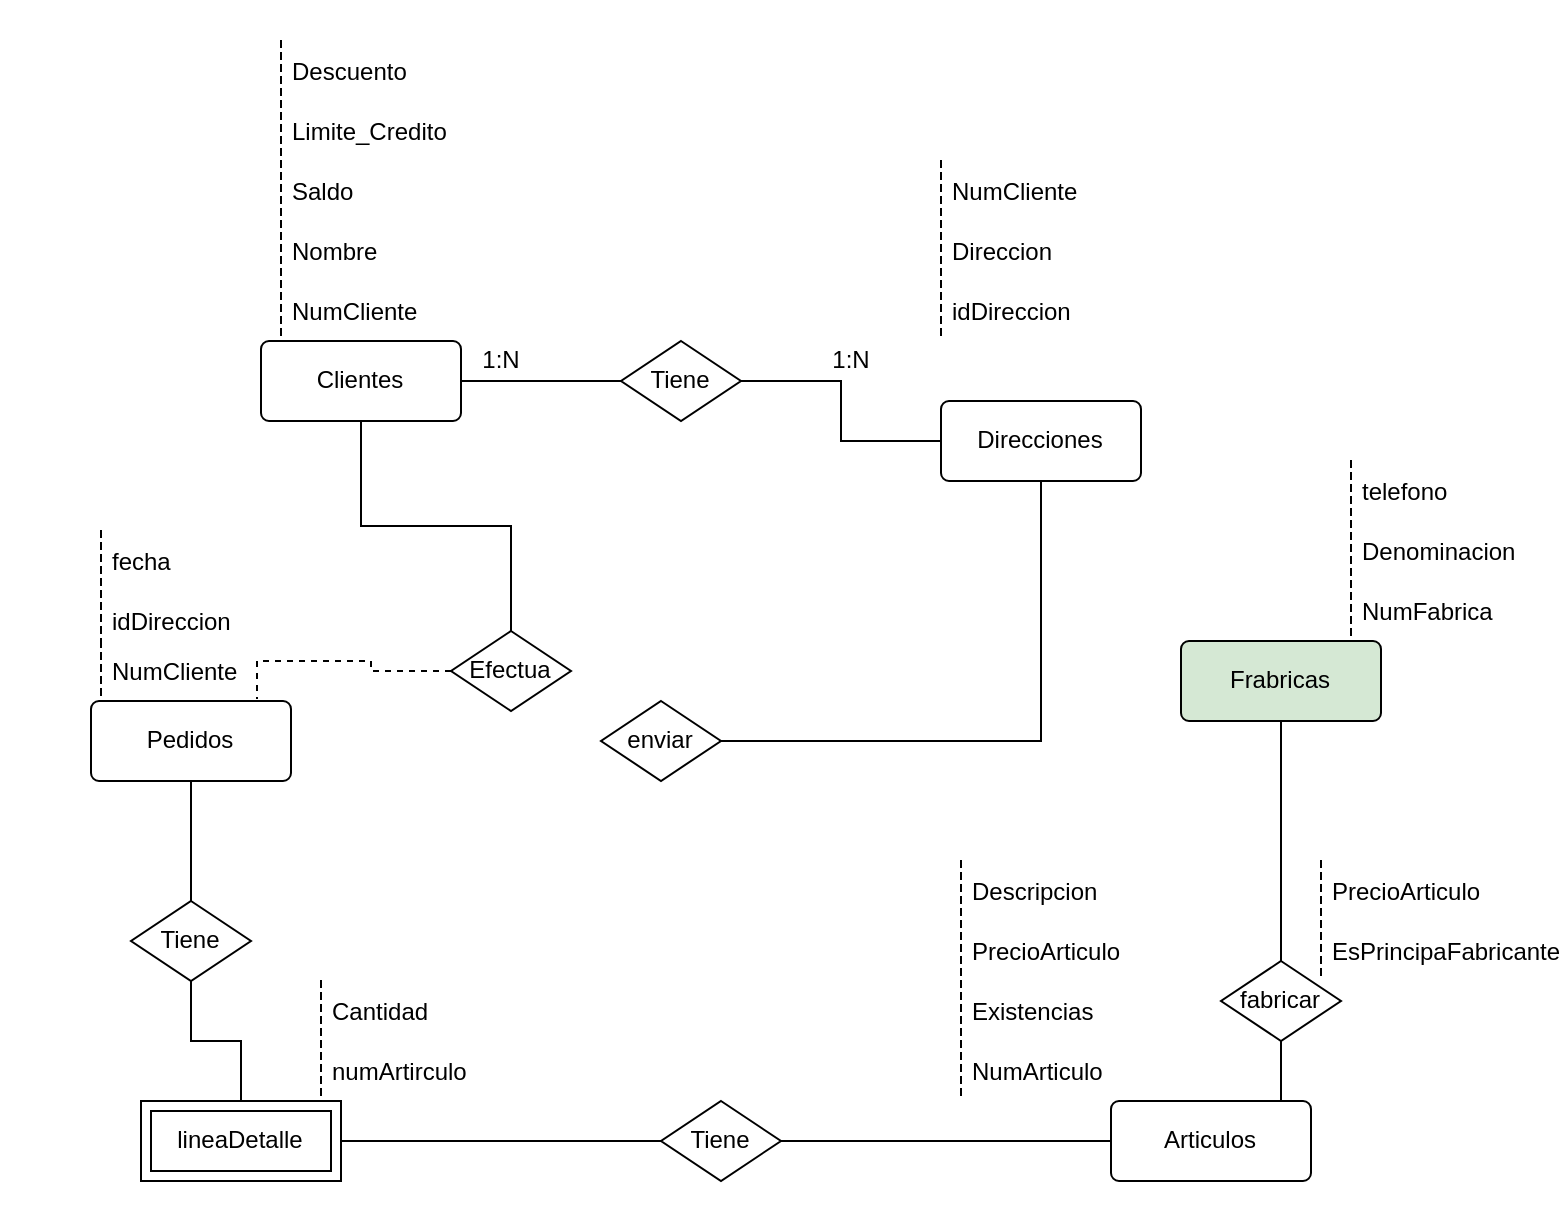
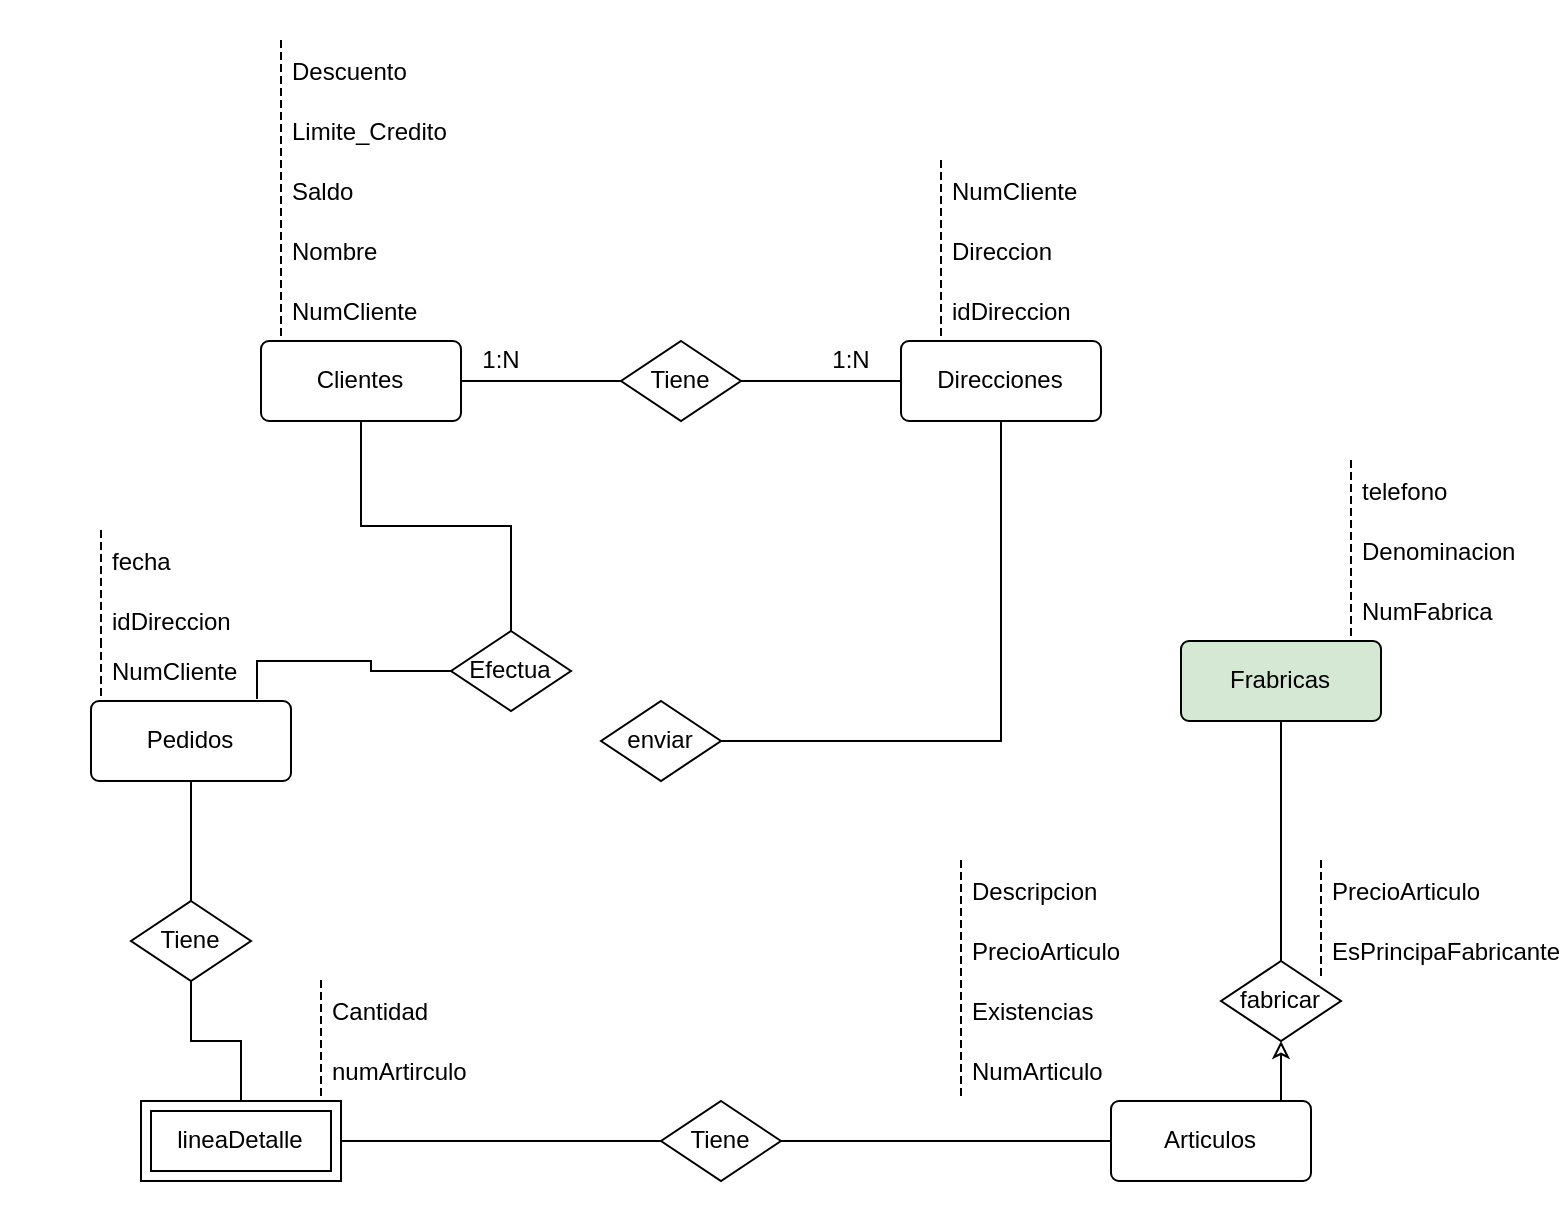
- <mxCell id="14" value="Direcciones" style="rounded=1;arcSize=10;whiteSpace=wrap;html=1;align=center;" vertex="1" parent="1"><mxGeometry x="470" y="200" width="100" height="40" as="geometry" /></mxCell>
+ <mxCell id="14" value="Direcciones" style="rounded=1;arcSize=10;whiteSpace=wrap;html=1;align=center;" vertex="1" parent="1"><mxGeometry x="450" y="170" width="100" height="40" as="geometry" /></mxCell>
- <mxCell id="55" style="edgeStyle=orthogonalEdgeStyle;rounded=0;orthogonalLoop=1;jettySize=auto;html=1;entryX=0.83;entryY=-0.025;entryDx=0;entryDy=0;entryPerimeter=0;endArrow=none;endFill=0;dashed=1;" edge="1" parent="1" source="56" target="9"><mxGeometry relative="1" as="geometry" /></mxCell>
+ <mxCell id="55" style="edgeStyle=orthogonalEdgeStyle;rounded=0;orthogonalLoop=1;jettySize=auto;html=1;entryX=0.83;entryY=-0.025;entryDx=0;entryDy=0;entryPerimeter=0;endArrow=none;endFill=0;" edge="1" parent="1" source="56" target="9"><mxGeometry relative="1" as="geometry" /></mxCell>
- <mxCell id="6" style="edgeStyle=orthogonalEdgeStyle;rounded=0;orthogonalLoop=1;jettySize=auto;html=1;entryX=0.5;entryY=1;entryDx=0;entryDy=0;endArrow=none;endFill=0;" edge="1" parent="1" source="7" target="52"><mxGeometry relative="1" as="geometry"><Array as="points"><mxPoint x="640" y="570" /></Array></mxGeometry></mxCell>
+ <mxCell id="6" style="edgeStyle=orthogonalEdgeStyle;rounded=0;orthogonalLoop=1;jettySize=auto;html=1;entryX=0.5;entryY=1;entryDx=0;entryDy=0;endArrow=classic;endFill=0;" edge="1" parent="1" source="7" target="52"><mxGeometry relative="1" as="geometry"><Array as="points"><mxPoint x="640" y="570" /></Array></mxGeometry></mxCell>
